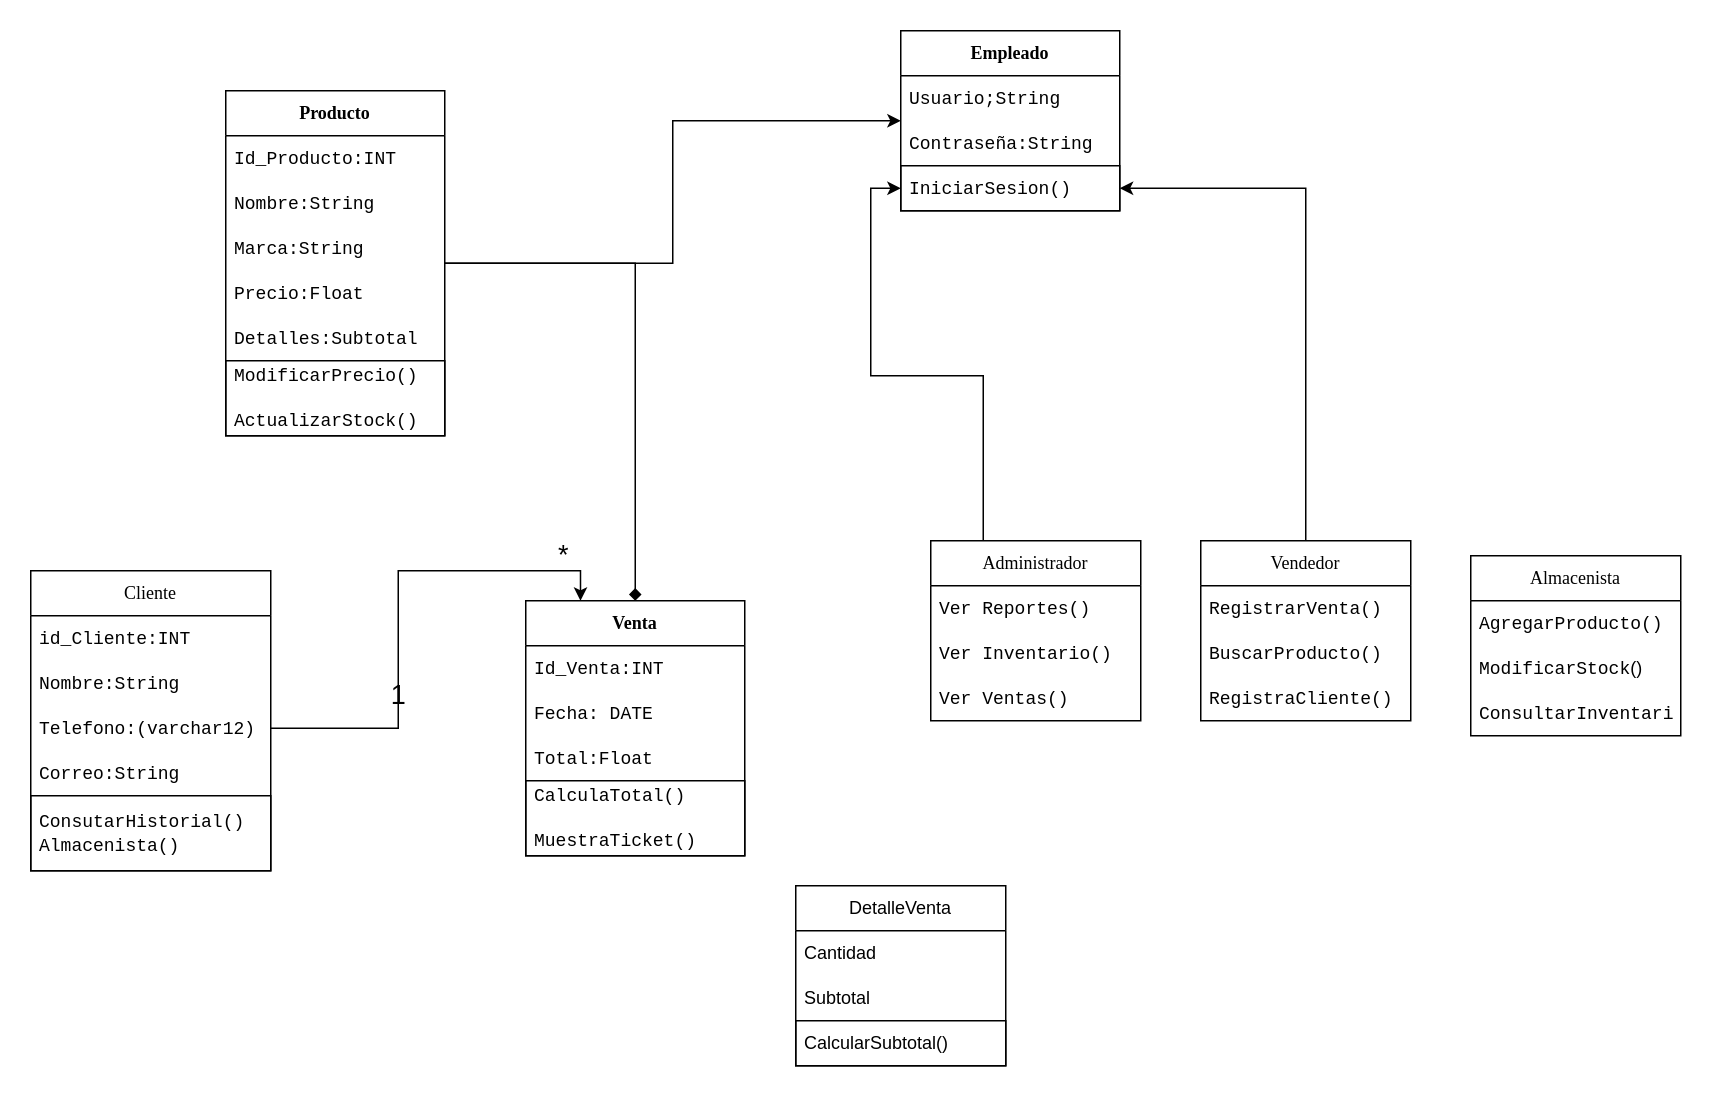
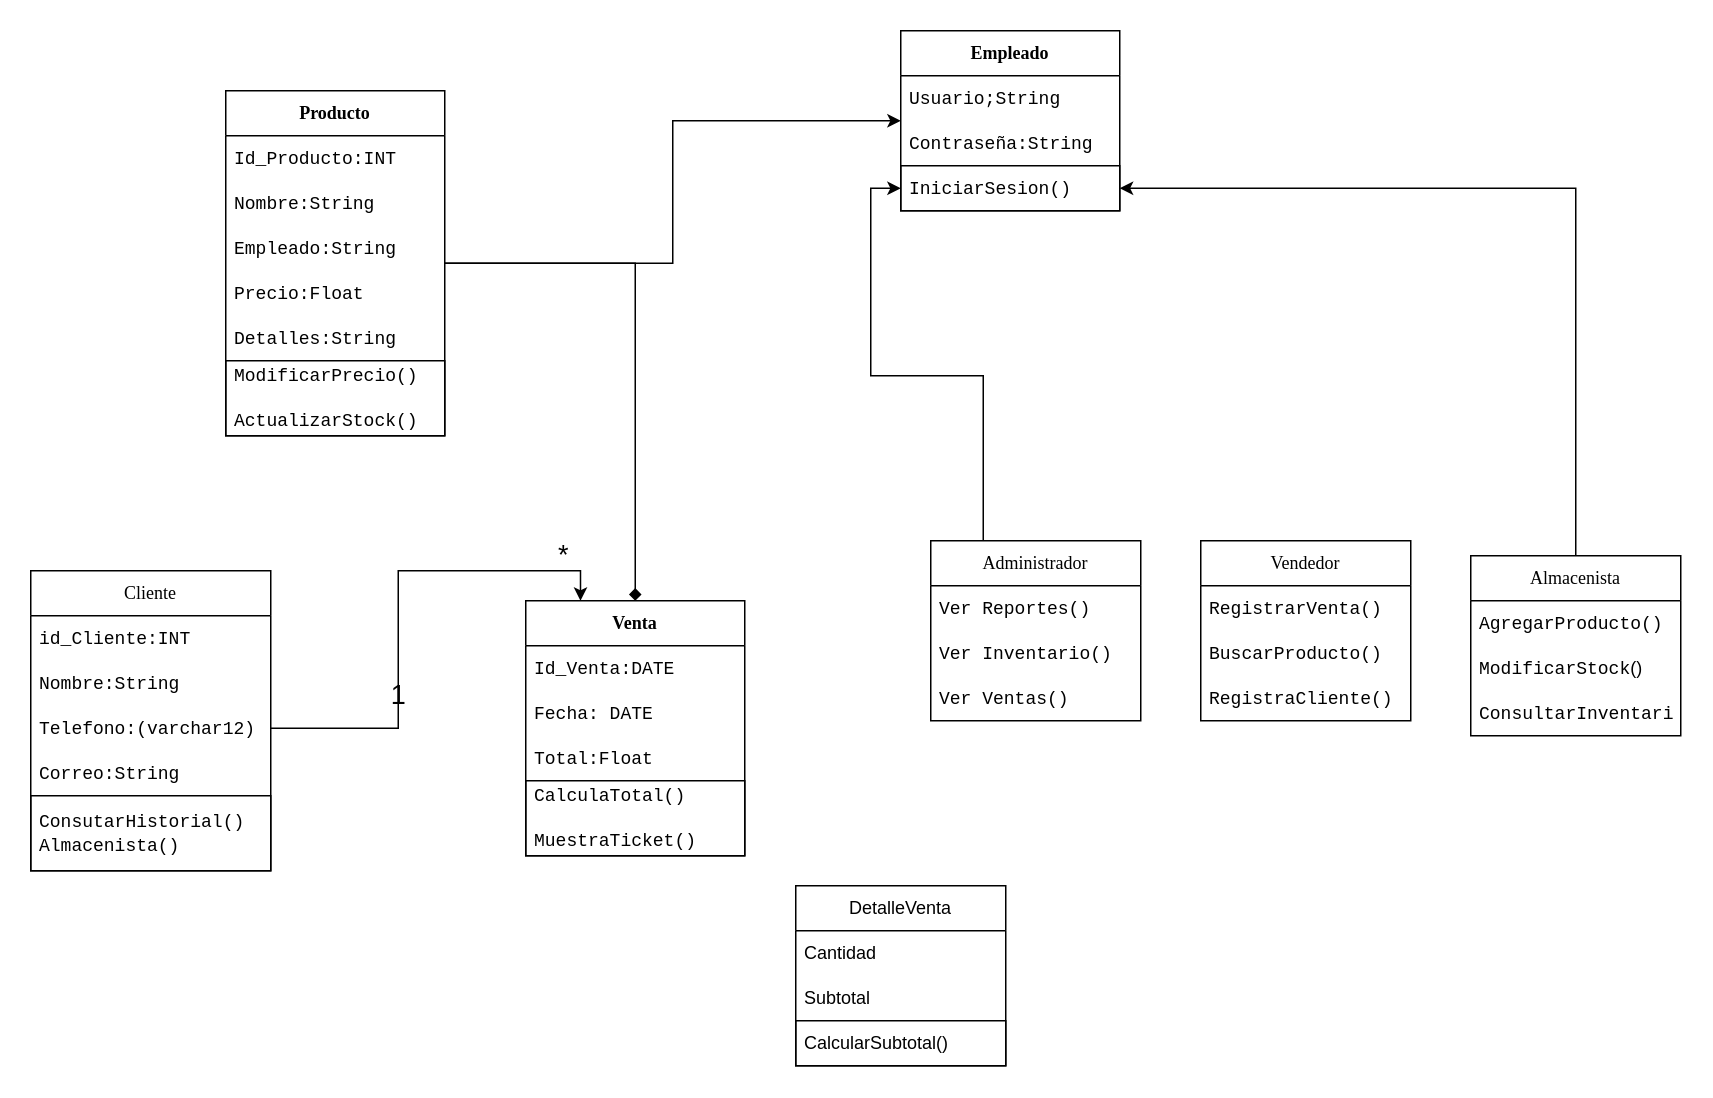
+ <mxCell id="34" value="" style="edgeStyle=orthogonalEdgeStyle;rounded=0;orthogonalLoop=1;jettySize=auto;html=1;entryX=1;entryY=0.5;entryDx=0;entryDy=0;exitX=0.5;exitY=0;exitDx=0;exitDy=0;" parent="1" source="30" target="19" edge="1"><mxGeometry relative="1" as="geometry"><mxPoint x="1060" y="190" as="sourcePoint" /><mxPoint x="1164" y="160" as="targetPoint" /></mxGeometry></mxCell>
- <mxCell id="7" value="&lt;font face=&quot;Courier New&quot;&gt;Marca:String&lt;/font&gt;" style="text;strokeColor=none;fillColor=none;align=left;verticalAlign=middle;spacingLeft=4;spacingRight=4;overflow=hidden;points=[[0,0.5],[1,0.5]];portConstraint=eastwest;rotatable=0;whiteSpace=wrap;html=1;" parent="4" vertex="1"><mxGeometry y="90" width="146" height="30" as="geometry" /></mxCell>
+ <mxCell id="7" value="&lt;font face=&quot;Courier New&quot;&gt;Empleado:String&lt;/font&gt;" style="text;strokeColor=none;fillColor=none;align=left;verticalAlign=middle;spacingLeft=4;spacingRight=4;overflow=hidden;points=[[0,0.5],[1,0.5]];portConstraint=eastwest;rotatable=0;whiteSpace=wrap;html=1;" parent="4" vertex="1"><mxGeometry y="90" width="146" height="30" as="geometry" /></mxCell>
- <mxCell id="9" value="&lt;font face=&quot;Courier New&quot;&gt;Detalles:Subtotal&lt;/font&gt;" style="text;strokeColor=none;fillColor=none;align=left;verticalAlign=middle;spacingLeft=4;spacingRight=4;overflow=hidden;points=[[0,0.5],[1,0.5]];portConstraint=eastwest;rotatable=0;whiteSpace=wrap;html=1;" parent="4" vertex="1"><mxGeometry y="150" width="146" height="30" as="geometry" /></mxCell>
+ <mxCell id="9" value="&lt;font face=&quot;Courier New&quot;&gt;Detalles:String&lt;/font&gt;" style="text;strokeColor=none;fillColor=none;align=left;verticalAlign=middle;spacingLeft=4;spacingRight=4;overflow=hidden;points=[[0,0.5],[1,0.5]];portConstraint=eastwest;rotatable=0;whiteSpace=wrap;html=1;" parent="4" vertex="1"><mxGeometry y="150" width="146" height="30" as="geometry" /></mxCell>
- <mxCell id="25" style="edgeStyle=orthogonalEdgeStyle;rounded=0;orthogonalLoop=1;jettySize=auto;html=1;exitX=0.5;exitY=0;exitDx=0;exitDy=0;entryX=1;entryY=0.5;entryDx=0;entryDy=0;" parent="1" source="26" target="19" edge="1"><mxGeometry relative="1" as="geometry" /></mxCell>
- <mxCell id="12" value="&lt;font face=&quot;Courier New&quot;&gt;Id_Venta:INT&lt;/font&gt;" style="text;strokeColor=none;fillColor=none;align=left;verticalAlign=middle;spacingLeft=4;spacingRight=4;overflow=hidden;points=[[0,0.5],[1,0.5]];portConstraint=eastwest;rotatable=0;whiteSpace=wrap;html=1;" parent="11" vertex="1"><mxGeometry y="30" width="146" height="30" as="geometry" /></mxCell>
+ <mxCell id="12" value="&lt;font face=&quot;Courier New&quot;&gt;Id_Venta:DATE&lt;/font&gt;" style="text;strokeColor=none;fillColor=none;align=left;verticalAlign=middle;spacingLeft=4;spacingRight=4;overflow=hidden;points=[[0,0.5],[1,0.5]];portConstraint=eastwest;rotatable=0;whiteSpace=wrap;html=1;" parent="11" vertex="1"><mxGeometry y="30" width="146" height="30" as="geometry" /></mxCell>
